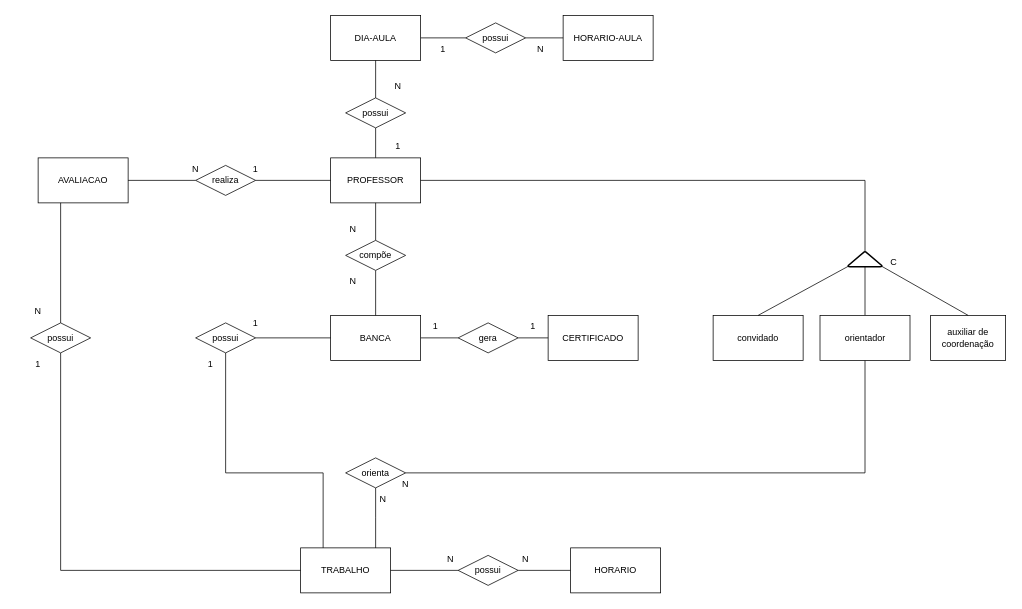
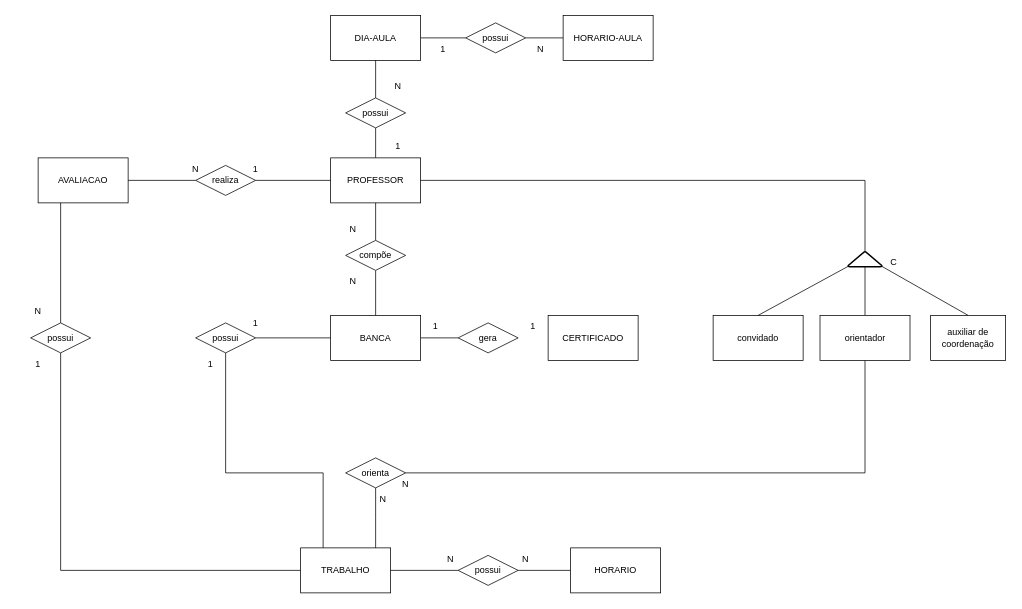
- <mxCell id="49" style="edgeStyle=orthogonalEdgeStyle;rounded=0;orthogonalLoop=1;jettySize=auto;html=1;entryX=0;entryY=0.5;entryDx=0;entryDy=0;endArrow=none;endFill=0;" parent="1" source="50" target="48" edge="1"><mxGeometry relative="1" as="geometry" /></mxCell>
